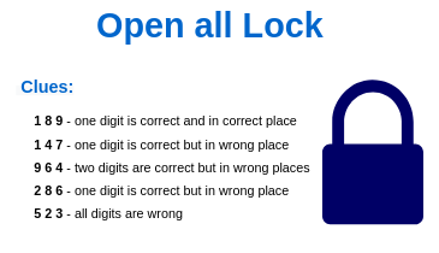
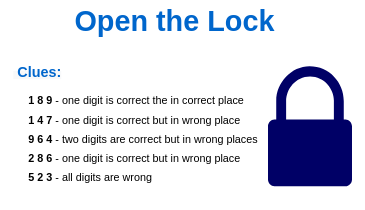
- <mxCell id="2" value="&lt;font style=&quot;font-size: 48px&quot;&gt;&lt;b&gt;&lt;font color=&quot;#0066cc&quot;&gt;Open all Lock&lt;/font&gt;&lt;br&gt;&lt;/b&gt;&lt;/font&gt;" style="text;html=1;resizable=0;autosize=1;align=center;verticalAlign=middle;points=[];fillColor=none;strokeColor=none;rounded=0;" vertex="1" parent="1"><mxGeometry x="115" y="20" width="350" height="30" as="geometry" /></mxCell>
+ <mxCell id="2" value="&lt;font style=&quot;font-size: 48px&quot;&gt;&lt;b&gt;&lt;font color=&quot;#0066cc&quot;&gt;Open the Lock&lt;/font&gt;&lt;br&gt;&lt;/b&gt;&lt;/font&gt;" style="text;html=1;resizable=0;autosize=1;align=center;verticalAlign=middle;points=[];fillColor=none;strokeColor=none;rounded=0;" vertex="1" parent="1"><mxGeometry x="115" y="20" width="350" height="30" as="geometry" /></mxCell>
- <mxCell id="3" value="&lt;p style=&quot;box-sizing: border-box ; margin: 0px 0px 8px ; padding: 0px ; min-height: 24px ; font-size: 18px ; line-height: 24px ; font-family: &amp;#34;proximanova&amp;#34; , &amp;#34;helvetica&amp;#34; , &amp;#34;arial&amp;#34; , sans-serif ; background-color: rgb(255 , 255 , 255)&quot;&gt;&lt;b&gt;1 8 9&lt;/b&gt; - one digit is correct and in correct place&lt;/p&gt;&lt;p style=&quot;box-sizing: border-box ; margin: 0px 0px 8px ; padding: 0px ; min-height: 24px ; font-size: 18px ; line-height: 24px ; font-family: &amp;#34;proximanova&amp;#34; , &amp;#34;helvetica&amp;#34; , &amp;#34;arial&amp;#34; , sans-serif ; background-color: rgb(255 , 255 , 255)&quot;&gt;&lt;b&gt;1 4 7&lt;/b&gt; - one digit is correct&amp;nbsp;but in wrong place&lt;/p&gt;&lt;p style=&quot;box-sizing: border-box ; margin: 0px 0px 8px ; padding: 0px ; min-height: 24px ; font-size: 18px ; line-height: 24px ; font-family: &amp;#34;proximanova&amp;#34; , &amp;#34;helvetica&amp;#34; , &amp;#34;arial&amp;#34; , sans-serif ; background-color: rgb(255 , 255 , 255)&quot;&gt;&lt;b&gt;9 6 4&lt;/b&gt; - two digits are correct but in wrong places&lt;/p&gt;&lt;p style=&quot;box-sizing: border-box ; margin: 0px 0px 8px ; padding: 0px ; min-height: 24px ; font-size: 18px ; line-height: 24px ; font-family: &amp;#34;proximanova&amp;#34; , &amp;#34;helvetica&amp;#34; , &amp;#34;arial&amp;#34; , sans-serif ; background-color: rgb(255 , 255 , 255)&quot;&gt;&lt;b&gt;2 8 6&lt;/b&gt; - one digit is correct but in wrong place&lt;br&gt;&lt;/p&gt;&lt;p style=&quot;box-sizing: border-box ; margin: 0px 0px 8px ; padding: 0px ; min-height: 24px ; font-size: 18px ; line-height: 24px ; font-family: &amp;#34;proximanova&amp;#34; , &amp;#34;helvetica&amp;#34; , &amp;#34;arial&amp;#34; , sans-serif ; background-color: rgb(255 , 255 , 255)&quot;&gt;&lt;b&gt;5 2 3&lt;/b&gt; - all digits are wrong&lt;/p&gt;" style="text;html=1;resizable=0;autosize=1;align=left;verticalAlign=middle;points=[];fillColor=none;strokeColor=none;rounded=0;" vertex="1" parent="1"><mxGeometry x="45" y="150" width="400" height="170" as="geometry" /></mxCell>
+ <mxCell id="3" value="&lt;p style=&quot;box-sizing: border-box ; margin: 0px 0px 8px ; padding: 0px ; min-height: 24px ; font-size: 18px ; line-height: 24px ; font-family: &amp;#34;proximanova&amp;#34; , &amp;#34;helvetica&amp;#34; , &amp;#34;arial&amp;#34; , sans-serif ; background-color: rgb(255 , 255 , 255)&quot;&gt;&lt;b&gt;1 8 9&lt;/b&gt; - one digit is correct the in correct place&lt;/p&gt;&lt;p style=&quot;box-sizing: border-box ; margin: 0px 0px 8px ; padding: 0px ; min-height: 24px ; font-size: 18px ; line-height: 24px ; font-family: &amp;#34;proximanova&amp;#34; , &amp;#34;helvetica&amp;#34; , &amp;#34;arial&amp;#34; , sans-serif ; background-color: rgb(255 , 255 , 255)&quot;&gt;&lt;b&gt;1 4 7&lt;/b&gt; - one digit is correct&amp;nbsp;but in wrong place&lt;/p&gt;&lt;p style=&quot;box-sizing: border-box ; margin: 0px 0px 8px ; padding: 0px ; min-height: 24px ; font-size: 18px ; line-height: 24px ; font-family: &amp;#34;proximanova&amp;#34; , &amp;#34;helvetica&amp;#34; , &amp;#34;arial&amp;#34; , sans-serif ; background-color: rgb(255 , 255 , 255)&quot;&gt;&lt;b&gt;9 6 4&lt;/b&gt; - two digits are correct but in wrong places&lt;/p&gt;&lt;p style=&quot;box-sizing: border-box ; margin: 0px 0px 8px ; padding: 0px ; min-height: 24px ; font-size: 18px ; line-height: 24px ; font-family: &amp;#34;proximanova&amp;#34; , &amp;#34;helvetica&amp;#34; , &amp;#34;arial&amp;#34; , sans-serif ; background-color: rgb(255 , 255 , 255)&quot;&gt;&lt;b&gt;2 8 6&lt;/b&gt; - one digit is correct but in wrong place&lt;br&gt;&lt;/p&gt;&lt;p style=&quot;box-sizing: border-box ; margin: 0px 0px 8px ; padding: 0px ; min-height: 24px ; font-size: 18px ; line-height: 24px ; font-family: &amp;#34;proximanova&amp;#34; , &amp;#34;helvetica&amp;#34; , &amp;#34;arial&amp;#34; , sans-serif ; background-color: rgb(255 , 255 , 255)&quot;&gt;&lt;b&gt;5 2 3&lt;/b&gt; - all digits are wrong&lt;/p&gt;" style="text;html=1;resizable=0;autosize=1;align=left;verticalAlign=middle;points=[];fillColor=none;strokeColor=none;rounded=0;" vertex="1" parent="1"><mxGeometry x="45" y="150" width="400" height="170" as="geometry" /></mxCell>
